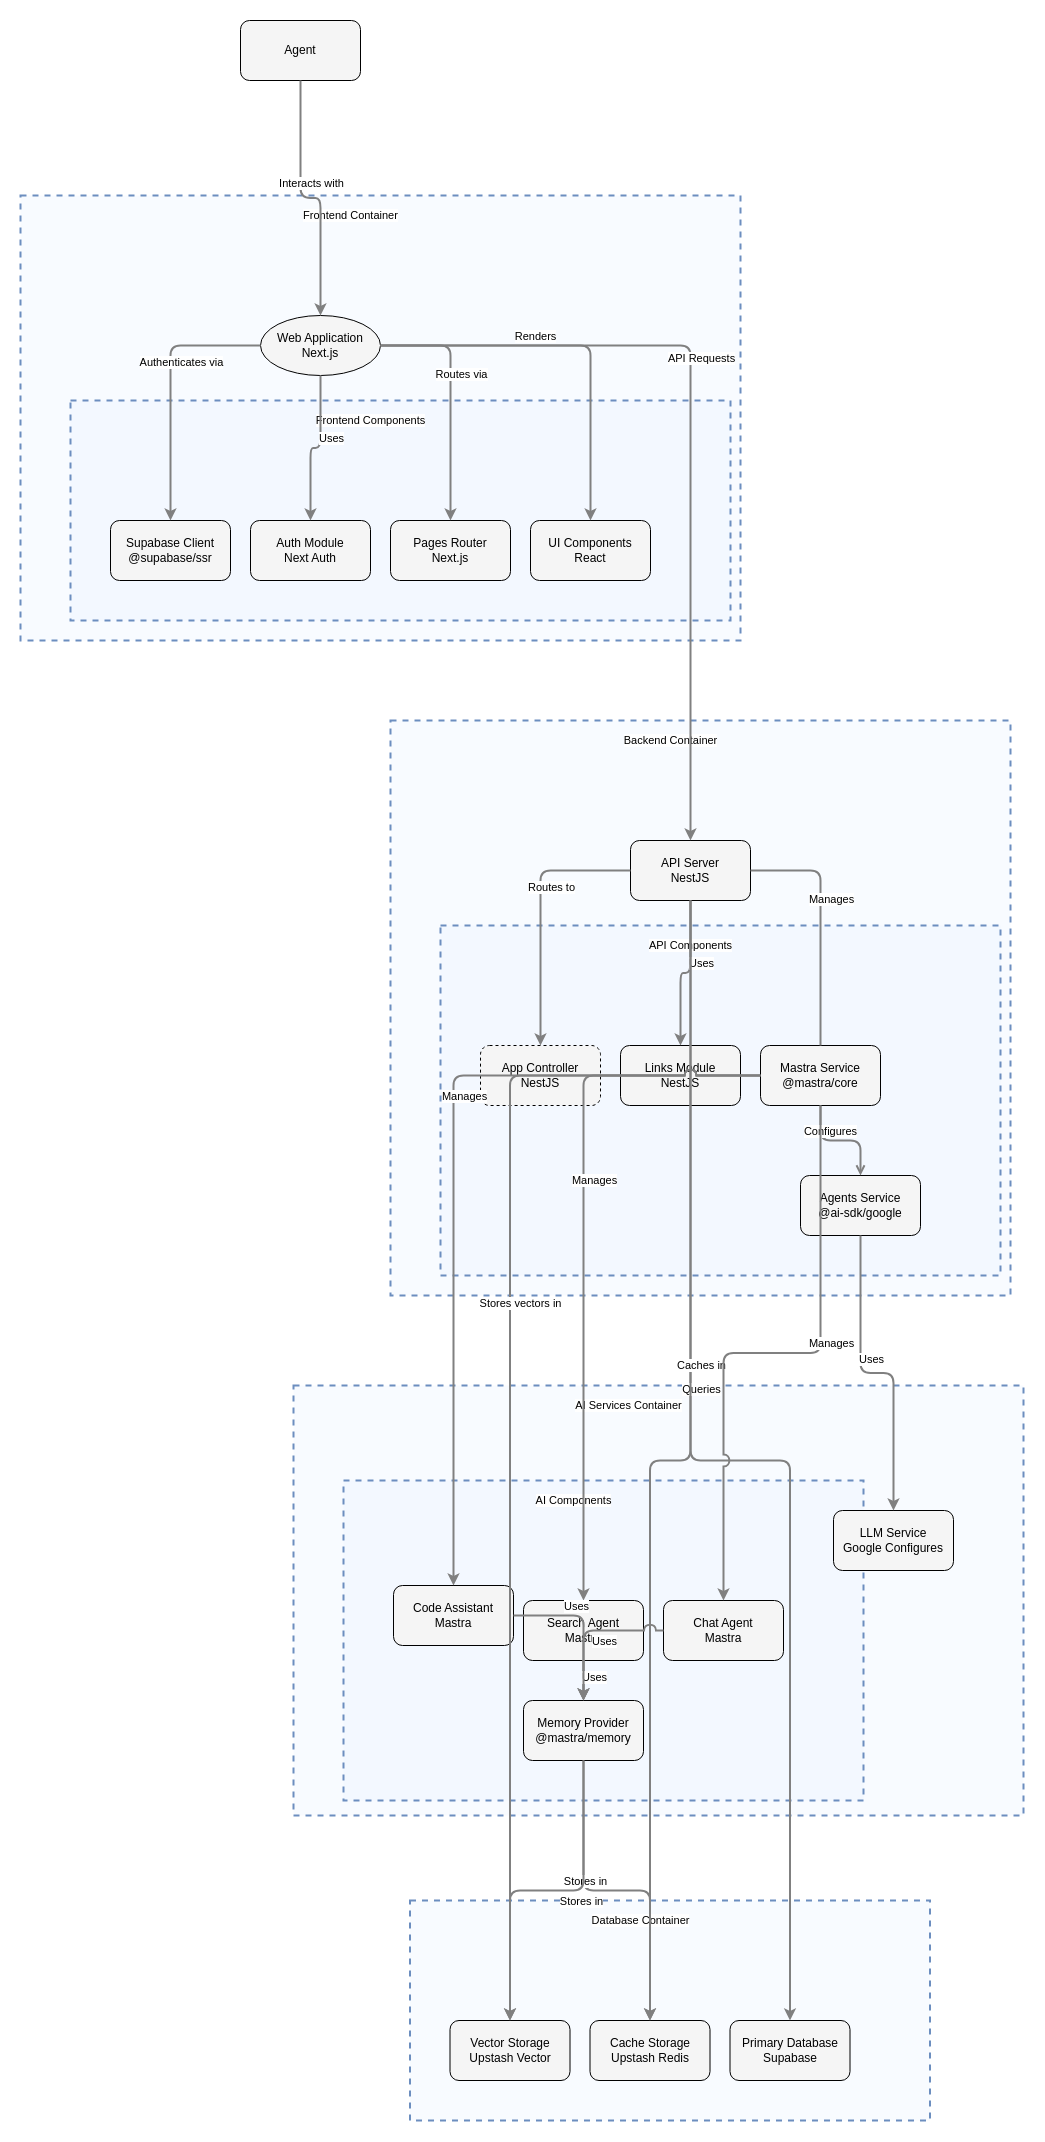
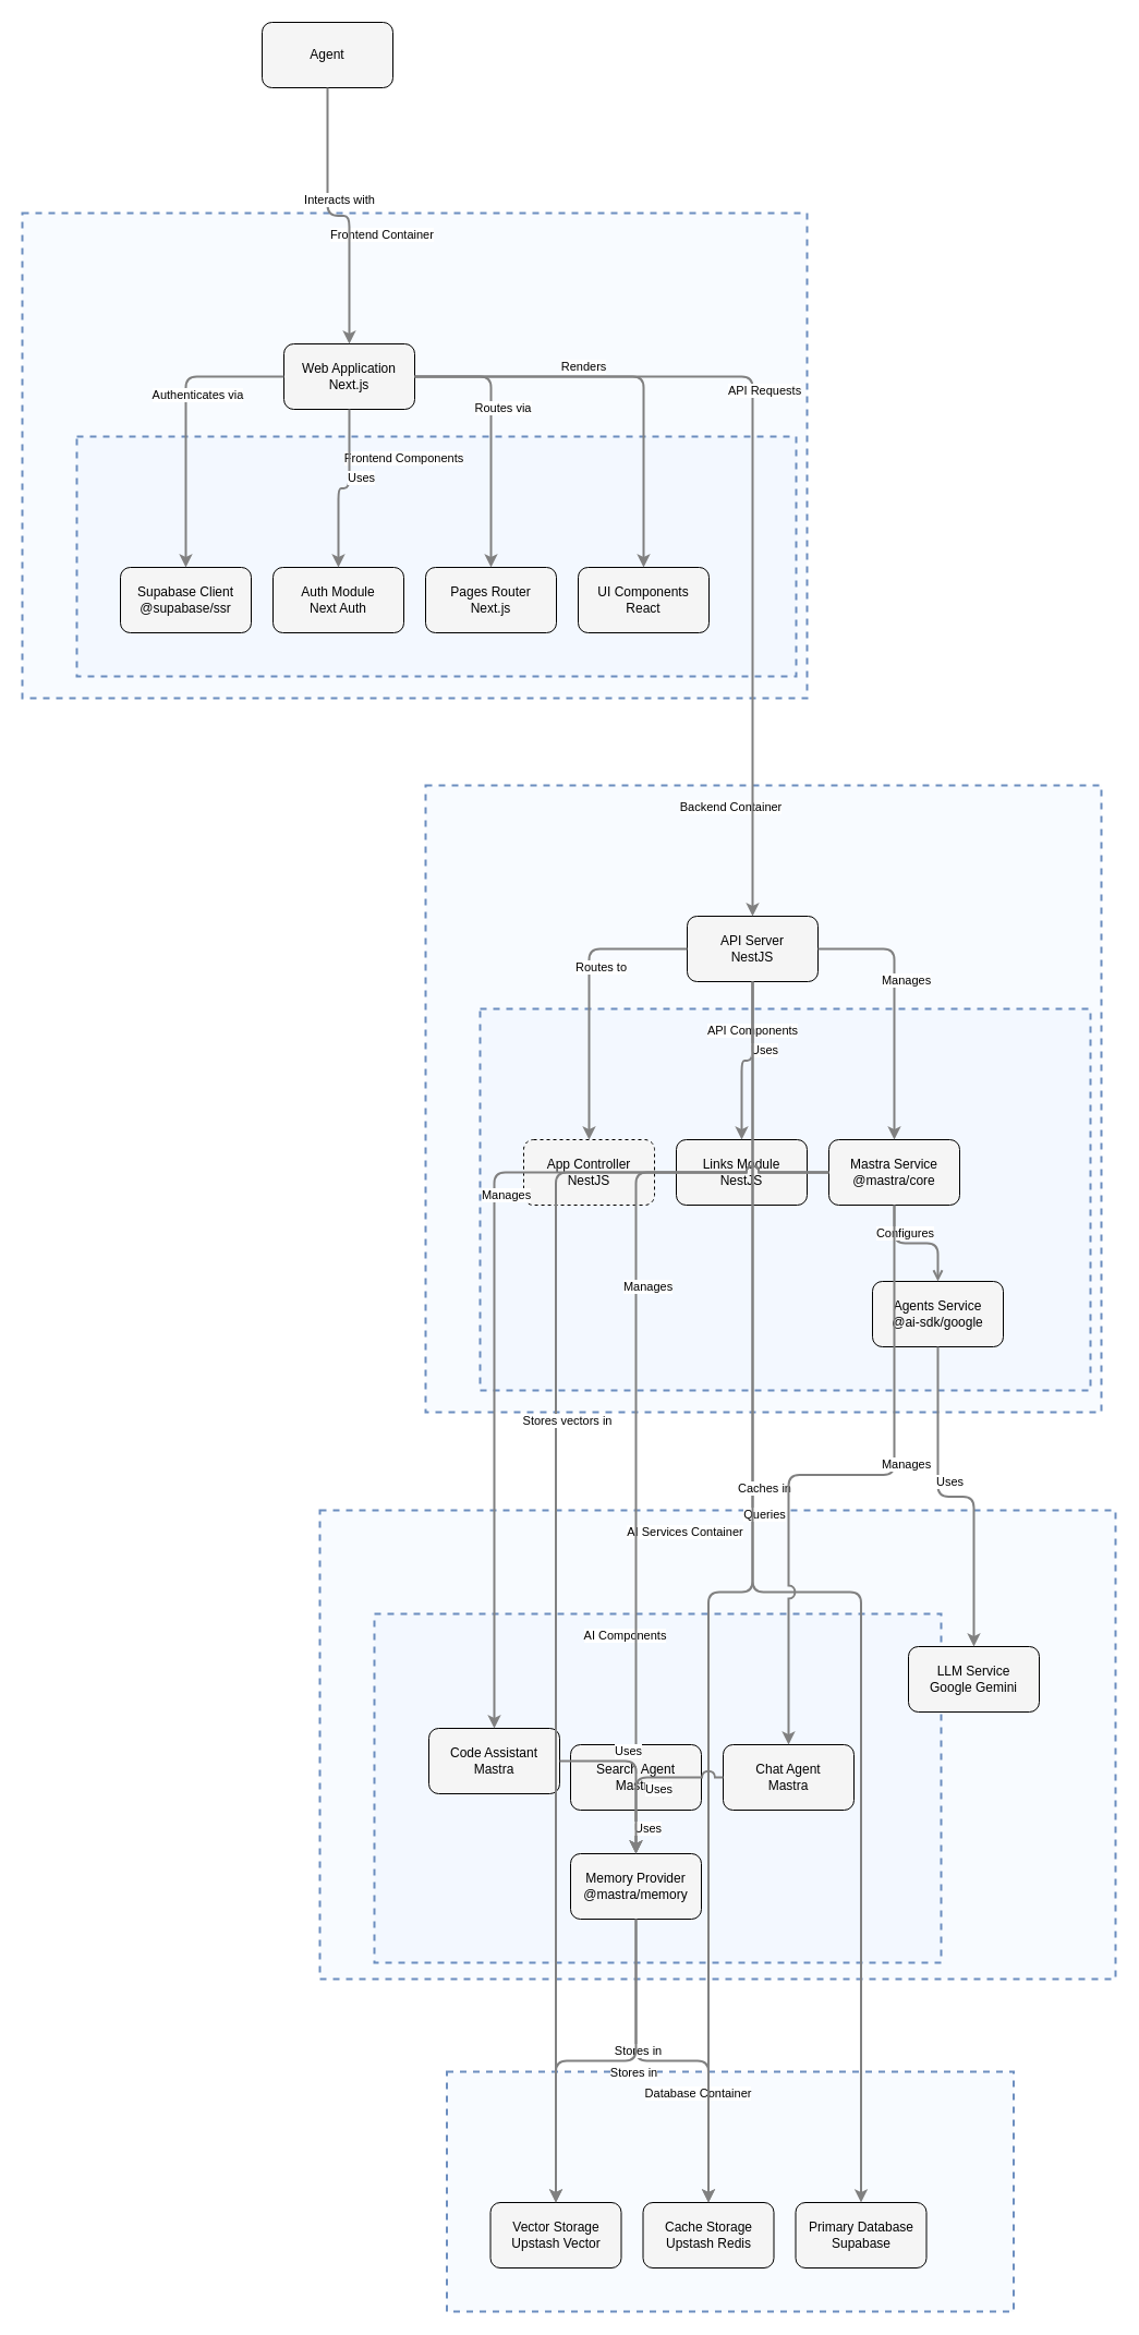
- <mxCell id="17" value="Web Application&lt;br&gt;Next.js" style="ellipse;whiteSpace=wrap;html=1;fillColor=#f5f5f5;" vertex="1" parent="14"><mxGeometry x="240" y="120" width="120" height="60" as="geometry" /></mxCell>
+ <mxCell id="17" value="Web Application&lt;br&gt;Next.js" style="rounded=1;whiteSpace=wrap;html=1;fillColor=#f5f5f5" vertex="1" parent="14"><mxGeometry x="240" y="120" width="120" height="60" as="geometry" /></mxCell>
- <mxCell id="51" style="edgeStyle=orthogonalEdgeStyle;rounded=1;orthogonalLoop=1;jettySize=auto;html=1;strokeColor=#808080;strokeWidth=2;jumpStyle=arc;jumpSize=10;spacing=15;labelBackgroundColor=white;labelBorderColor=none;endArrow=none;" edge="1" parent="1" source="22" target="25"><mxGeometry relative="1" as="geometry" /></mxCell>
+ <mxCell id="51" style="edgeStyle=orthogonalEdgeStyle;rounded=1;orthogonalLoop=1;jettySize=auto;html=1;strokeColor=#808080;strokeWidth=2;jumpStyle=arc;jumpSize=10;spacing=15;labelBackgroundColor=white;labelBorderColor=none" edge="1" parent="1" source="22" target="25"><mxGeometry relative="1" as="geometry" /></mxCell>
- <mxCell id="30" value="LLM Service&lt;br&gt;Google Configures" style="rounded=1;whiteSpace=wrap;html=1;fillColor=#f5f5f5" vertex="1" parent="8"><mxGeometry x="540" y="125" width="120" height="60" as="geometry" /></mxCell>
+ <mxCell id="30" value="LLM Service&lt;br&gt;Google Gemini" style="rounded=1;whiteSpace=wrap;html=1;fillColor=#f5f5f5" vertex="1" parent="8"><mxGeometry x="540" y="125" width="120" height="60" as="geometry" /></mxCell>
- <mxCell id="65" style="edgeStyle=orthogonalEdgeStyle;rounded=1;orthogonalLoop=1;jettySize=auto;html=1;strokeColor=#808080;strokeWidth=2;jumpStyle=arc;jumpSize=10;spacing=15;labelBackgroundColor=white;labelBorderColor=none" edge="1" parent="1" source="25" target="32"><mxGeometry relative="1" as="geometry" /></mxCell>
+ <mxCell id="65" style="edgeStyle=orthogonalEdgeStyle;rounded=1;orthogonalLoop=1;jettySize=auto;html=1;strokeColor=#808080;strokeWidth=2;jumpStyle=arc;jumpSize=10;spacing=15;labelBackgroundColor=white;labelBorderColor=none;endArrow=none;" edge="1" parent="1" source="25" target="32"><mxGeometry relative="1" as="geometry" /></mxCell>
